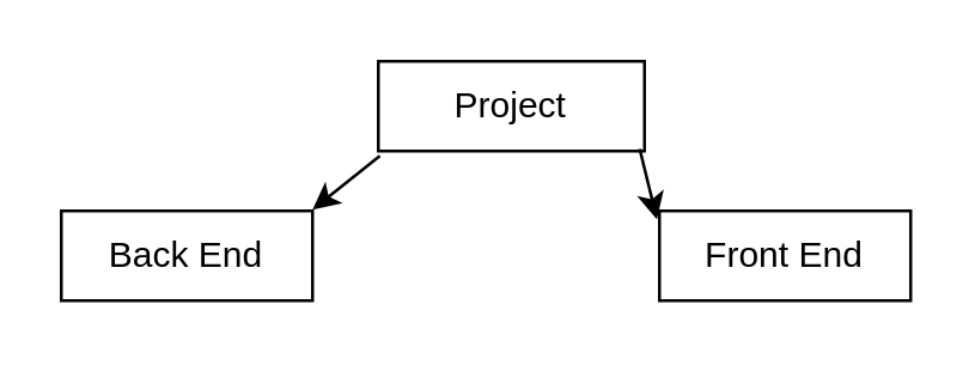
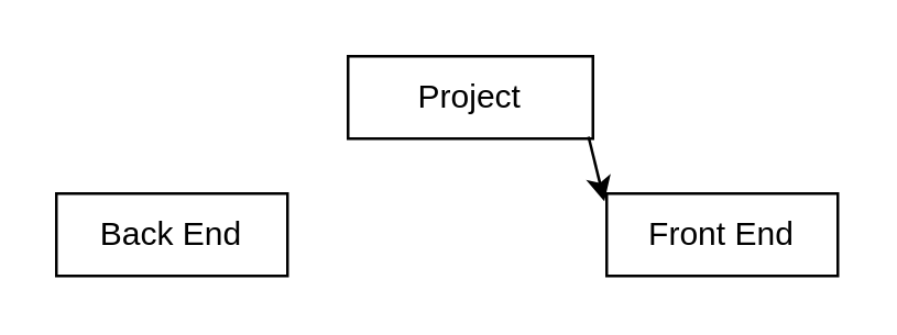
- <mxCell id="6" value="" style="endArrow=classic;html=1;entryX=1;entryY=-0.014;entryDx=0;entryDy=0;entryPerimeter=0;exitX=0.006;exitY=1.052;exitDx=0;exitDy=0;exitPerimeter=0;" edge="1" parent="1" source="2" target="5"><mxGeometry width="50" height="50" relative="1" as="geometry"><mxPoint x="20" y="170" as="sourcePoint" /><mxPoint x="70" y="120" as="targetPoint" /></mxGeometry></mxCell>
